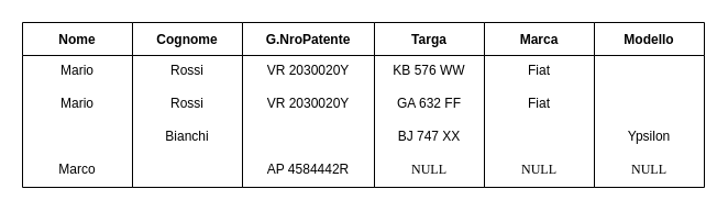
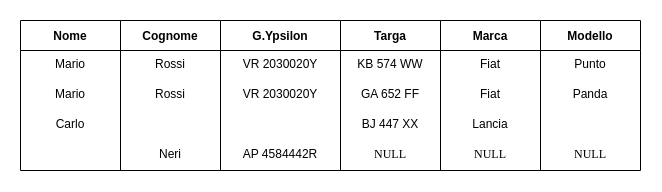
- <mxCell id="7" value="G.NroPatente" style="swimlane;startSize=30;fontStyle=1" parent="1" vertex="1"><mxGeometry x="220" y="20" width="120" height="150" as="geometry" /></mxCell>
+ <mxCell id="7" value="G.Ypsilon" style="swimlane;startSize=30;fontStyle=1" parent="1" vertex="1"><mxGeometry x="220" y="20" width="120" height="150" as="geometry" /></mxCell>
- <mxCell id="17" value="KB 576 WW" style="text;strokeColor=none;fillColor=none;spacingLeft=4;spacingRight=4;overflow=hidden;rotatable=0;points=[[0,0.5],[1,0.5]];portConstraint=eastwest;fontSize=12;align=center;" vertex="1" parent="16"><mxGeometry y="30" width="100" height="30" as="geometry" /></mxCell>
+ <mxCell id="17" value="KB 574 WW" style="text;strokeColor=none;fillColor=none;spacingLeft=4;spacingRight=4;overflow=hidden;rotatable=0;points=[[0,0.5],[1,0.5]];portConstraint=eastwest;fontSize=12;align=center;" vertex="1" parent="16"><mxGeometry y="30" width="100" height="30" as="geometry" /></mxCell>
+ <mxCell id="27" value="Punto" style="text;strokeColor=none;fillColor=none;spacingLeft=4;spacingRight=4;overflow=hidden;rotatable=0;points=[[0,0.5],[1,0.5]];portConstraint=eastwest;fontSize=12;align=center;" vertex="1" parent="26"><mxGeometry y="30" width="100" height="30" as="geometry" /></mxCell>
- <mxCell id="18" value="GA 632 FF" style="text;strokeColor=none;fillColor=none;spacingLeft=4;spacingRight=4;overflow=hidden;rotatable=0;points=[[0,0.5],[1,0.5]];portConstraint=eastwest;fontSize=12;align=center;" vertex="1" parent="16"><mxGeometry y="60" width="100" height="30" as="geometry" /></mxCell>
+ <mxCell id="18" value="GA 652 FF" style="text;strokeColor=none;fillColor=none;spacingLeft=4;spacingRight=4;overflow=hidden;rotatable=0;points=[[0,0.5],[1,0.5]];portConstraint=eastwest;fontSize=12;align=center;" vertex="1" parent="16"><mxGeometry y="60" width="100" height="30" as="geometry" /></mxCell>
+ <mxCell id="28" value="Panda" style="text;strokeColor=none;fillColor=none;spacingLeft=4;spacingRight=4;overflow=hidden;rotatable=0;points=[[0,0.5],[1,0.5]];portConstraint=eastwest;fontSize=12;align=center;" vertex="1" parent="26"><mxGeometry y="60" width="100" height="30" as="geometry" /></mxCell>
- <mxCell id="19" value="BJ 747 XX" style="text;strokeColor=none;fillColor=none;spacingLeft=4;spacingRight=4;overflow=hidden;rotatable=0;points=[[0,0.5],[1,0.5]];portConstraint=eastwest;fontSize=12;align=center;" vertex="1" parent="16"><mxGeometry y="90" width="100" height="30" as="geometry" /></mxCell>
+ <mxCell id="19" value="BJ 447 XX" style="text;strokeColor=none;fillColor=none;spacingLeft=4;spacingRight=4;overflow=hidden;rotatable=0;points=[[0,0.5],[1,0.5]];portConstraint=eastwest;fontSize=12;align=center;" vertex="1" parent="16"><mxGeometry y="90" width="100" height="30" as="geometry" /></mxCell>
+ <mxCell id="5" value="Carlo" style="text;strokeColor=none;fillColor=none;spacingLeft=4;spacingRight=4;overflow=hidden;rotatable=0;points=[[0,0.5],[1,0.5]];portConstraint=eastwest;fontSize=12;align=center;" parent="2" vertex="1"><mxGeometry y="90" width="100" height="30" as="geometry" /></mxCell>
- <mxCell id="14" value="Bianchi" style="text;strokeColor=none;fillColor=none;spacingLeft=4;spacingRight=4;overflow=hidden;rotatable=0;points=[[0,0.5],[1,0.5]];portConstraint=eastwest;fontSize=12;align=center;" vertex="1" parent="11"><mxGeometry y="90" width="100" height="30" as="geometry" /></mxCell>
+ <mxCell id="24" value="Lancia" style="text;strokeColor=none;fillColor=none;spacingLeft=4;spacingRight=4;overflow=hidden;rotatable=0;points=[[0,0.5],[1,0.5]];portConstraint=eastwest;fontSize=12;align=center;" vertex="1" parent="21"><mxGeometry y="90" width="100" height="30" as="geometry" /></mxCell>
- <mxCell id="29" value="Ypsilon" style="text;strokeColor=none;fillColor=none;spacingLeft=4;spacingRight=4;overflow=hidden;rotatable=0;points=[[0,0.5],[1,0.5]];portConstraint=eastwest;fontSize=12;align=center;" vertex="1" parent="26"><mxGeometry y="90" width="100" height="30" as="geometry" /></mxCell>
- <mxCell id="6" value="Marco" style="text;strokeColor=none;fillColor=none;spacingLeft=4;spacingRight=4;overflow=hidden;rotatable=0;points=[[0,0.5],[1,0.5]];portConstraint=eastwest;fontSize=12;align=center;" parent="2" vertex="1"><mxGeometry y="120" width="100" height="30" as="geometry" /></mxCell>
+ <mxCell id="15" value="Neri" style="text;strokeColor=none;fillColor=none;spacingLeft=4;spacingRight=4;overflow=hidden;rotatable=0;points=[[0,0.5],[1,0.5]];portConstraint=eastwest;fontSize=12;align=center;" vertex="1" parent="11"><mxGeometry y="120" width="100" height="30" as="geometry" /></mxCell>
